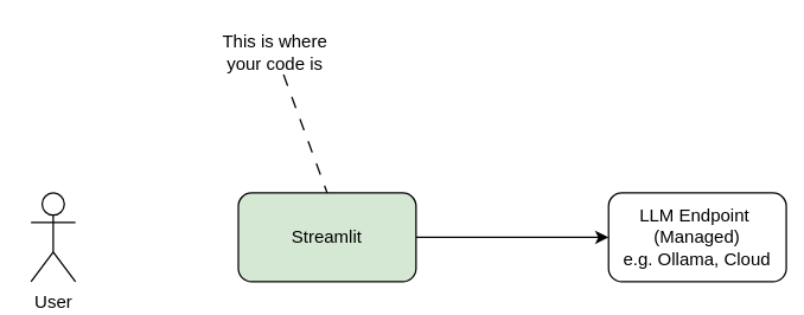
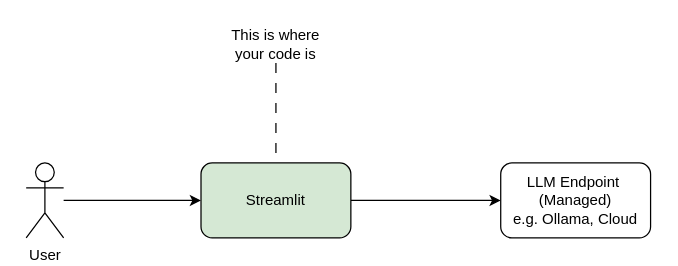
- <mxCell id="8" value="This is where your code is" style="text;html=1;strokeColor=none;fillColor=none;align=center;verticalAlign=middle;whiteSpace=wrap;rounded=0;" parent="1" vertex="1"><mxGeometry x="145" y="20" width="80" height="30" as="geometry" /></mxCell>
+ <mxCell id="8" value="This is where your code is" style="text;html=1;strokeColor=none;fillColor=none;align=center;verticalAlign=middle;whiteSpace=wrap;rounded=0;" parent="1" vertex="1"><mxGeometry x="180" y="20" width="80" height="30" as="geometry" /></mxCell>
+ <mxCell id="2" style="edgeStyle=none;html=1;entryX=0;entryY=0.5;entryDx=0;entryDy=0;" parent="1" source="3" target="5" edge="1"><mxGeometry relative="1" as="geometry" /></mxCell>
- <mxCell id="6" value="LLM Endpoint&amp;nbsp;&lt;br&gt;(Managed)&lt;br&gt;e.g. Ollama, Cloud" style="rounded=1;whiteSpace=wrap;html=1;" parent="1" vertex="1"><mxGeometry x="410" y="130" width="120" height="60" as="geometry" /></mxCell>
+ <mxCell id="6" value="LLM Endpoint&amp;nbsp;&lt;br&gt;(Managed)&lt;br&gt;e.g. Ollama, Cloud" style="rounded=1;whiteSpace=wrap;html=1;" parent="1" vertex="1"><mxGeometry x="400" y="130" width="120" height="60" as="geometry" /></mxCell>
